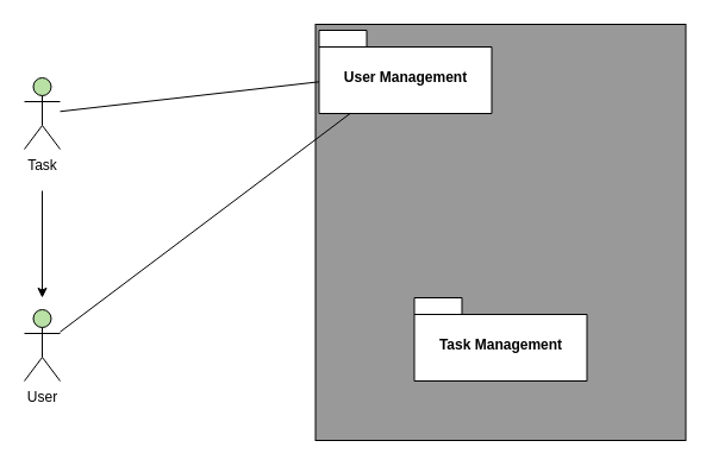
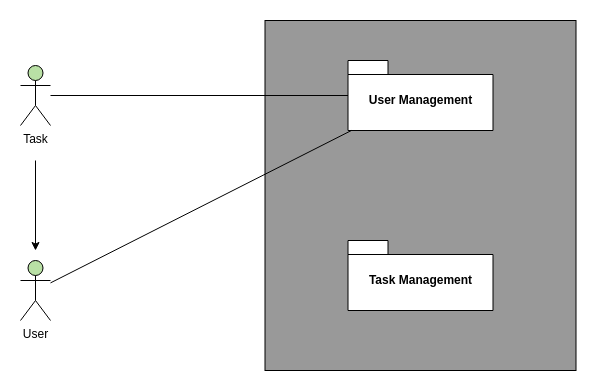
- <mxCell id="3" value="User Management" style="shape=folder;fontStyle=1;spacingTop=10;tabWidth=40;tabHeight=14;tabPosition=left;html=1;" parent="1" vertex="1"><mxGeometry x="267.5" y="25" width="145" height="70" as="geometry" /></mxCell>
+ <mxCell id="3" value="User Management" style="shape=folder;fontStyle=1;spacingTop=10;tabWidth=40;tabHeight=14;tabPosition=left;html=1;" parent="1" vertex="1"><mxGeometry x="347.5" y="60" width="145" height="70" as="geometry" /></mxCell>
- <mxCell id="7" value="Task Management" style="shape=folder;fontStyle=1;spacingTop=10;tabWidth=40;tabHeight=14;tabPosition=left;html=1;" parent="1" vertex="1"><mxGeometry x="347.5" y="250" width="145" height="70" as="geometry" /></mxCell>
+ <mxCell id="7" value="Task Management" style="shape=folder;fontStyle=1;spacingTop=10;tabWidth=40;tabHeight=14;tabPosition=left;html=1;" parent="1" vertex="1"><mxGeometry x="347.5" y="240" width="145" height="70" as="geometry" /></mxCell>
